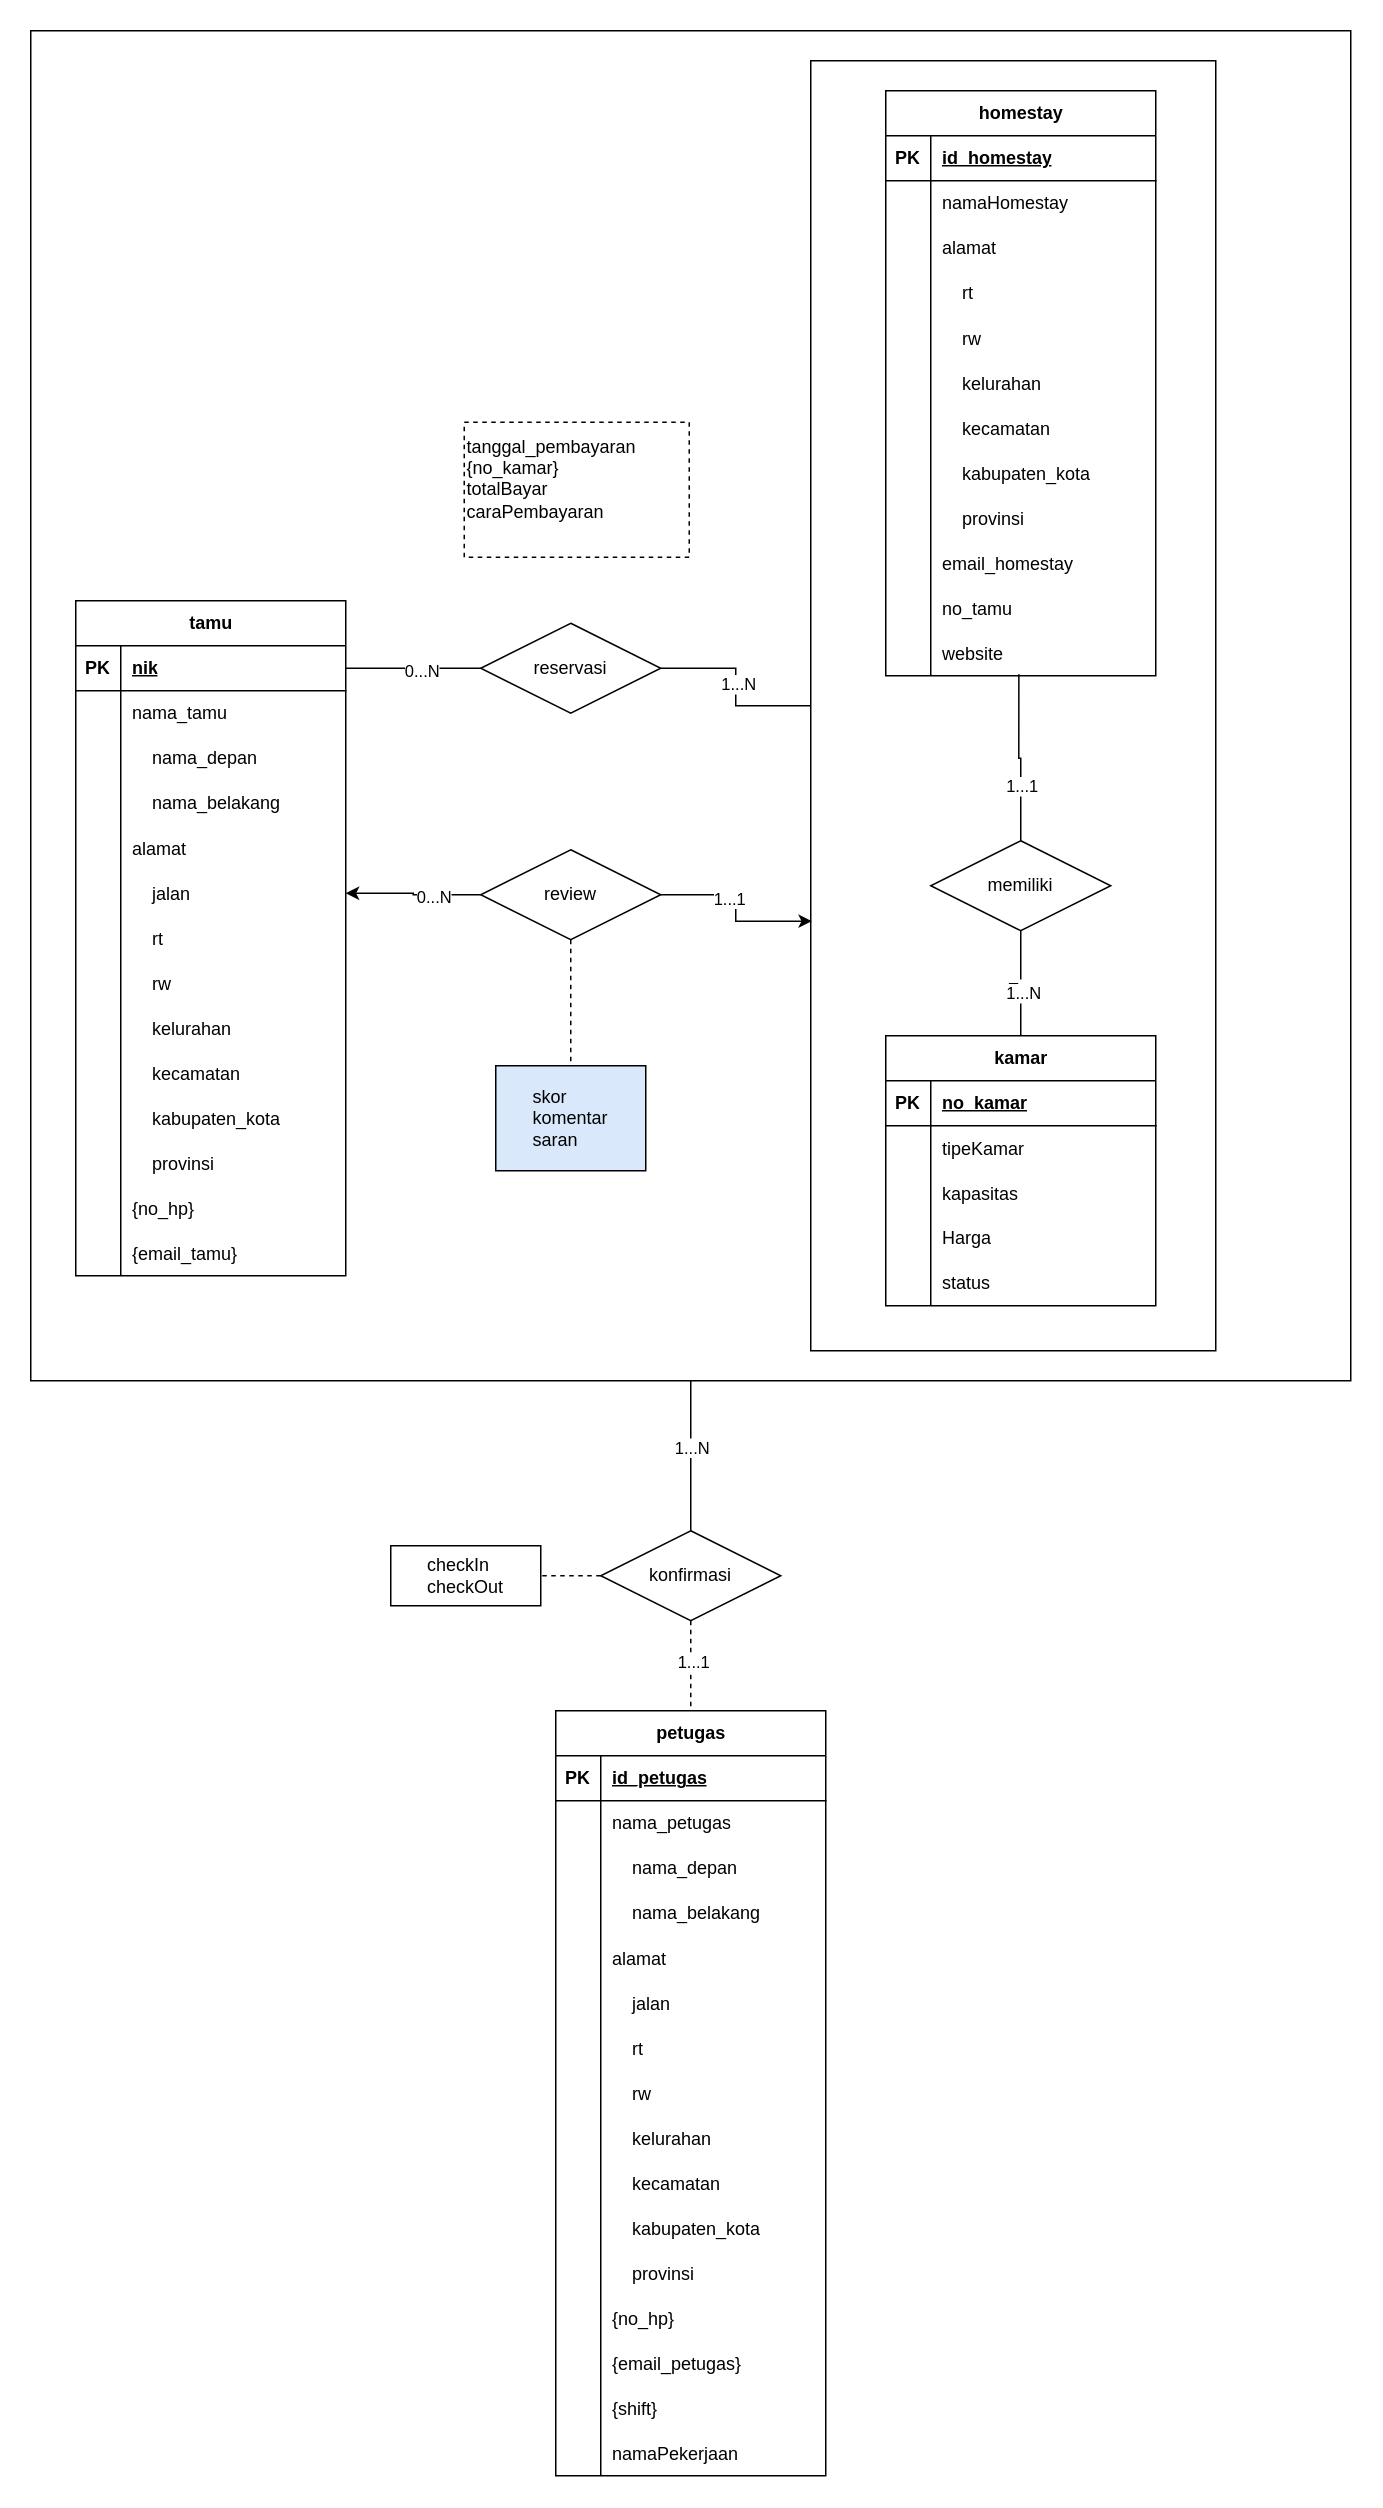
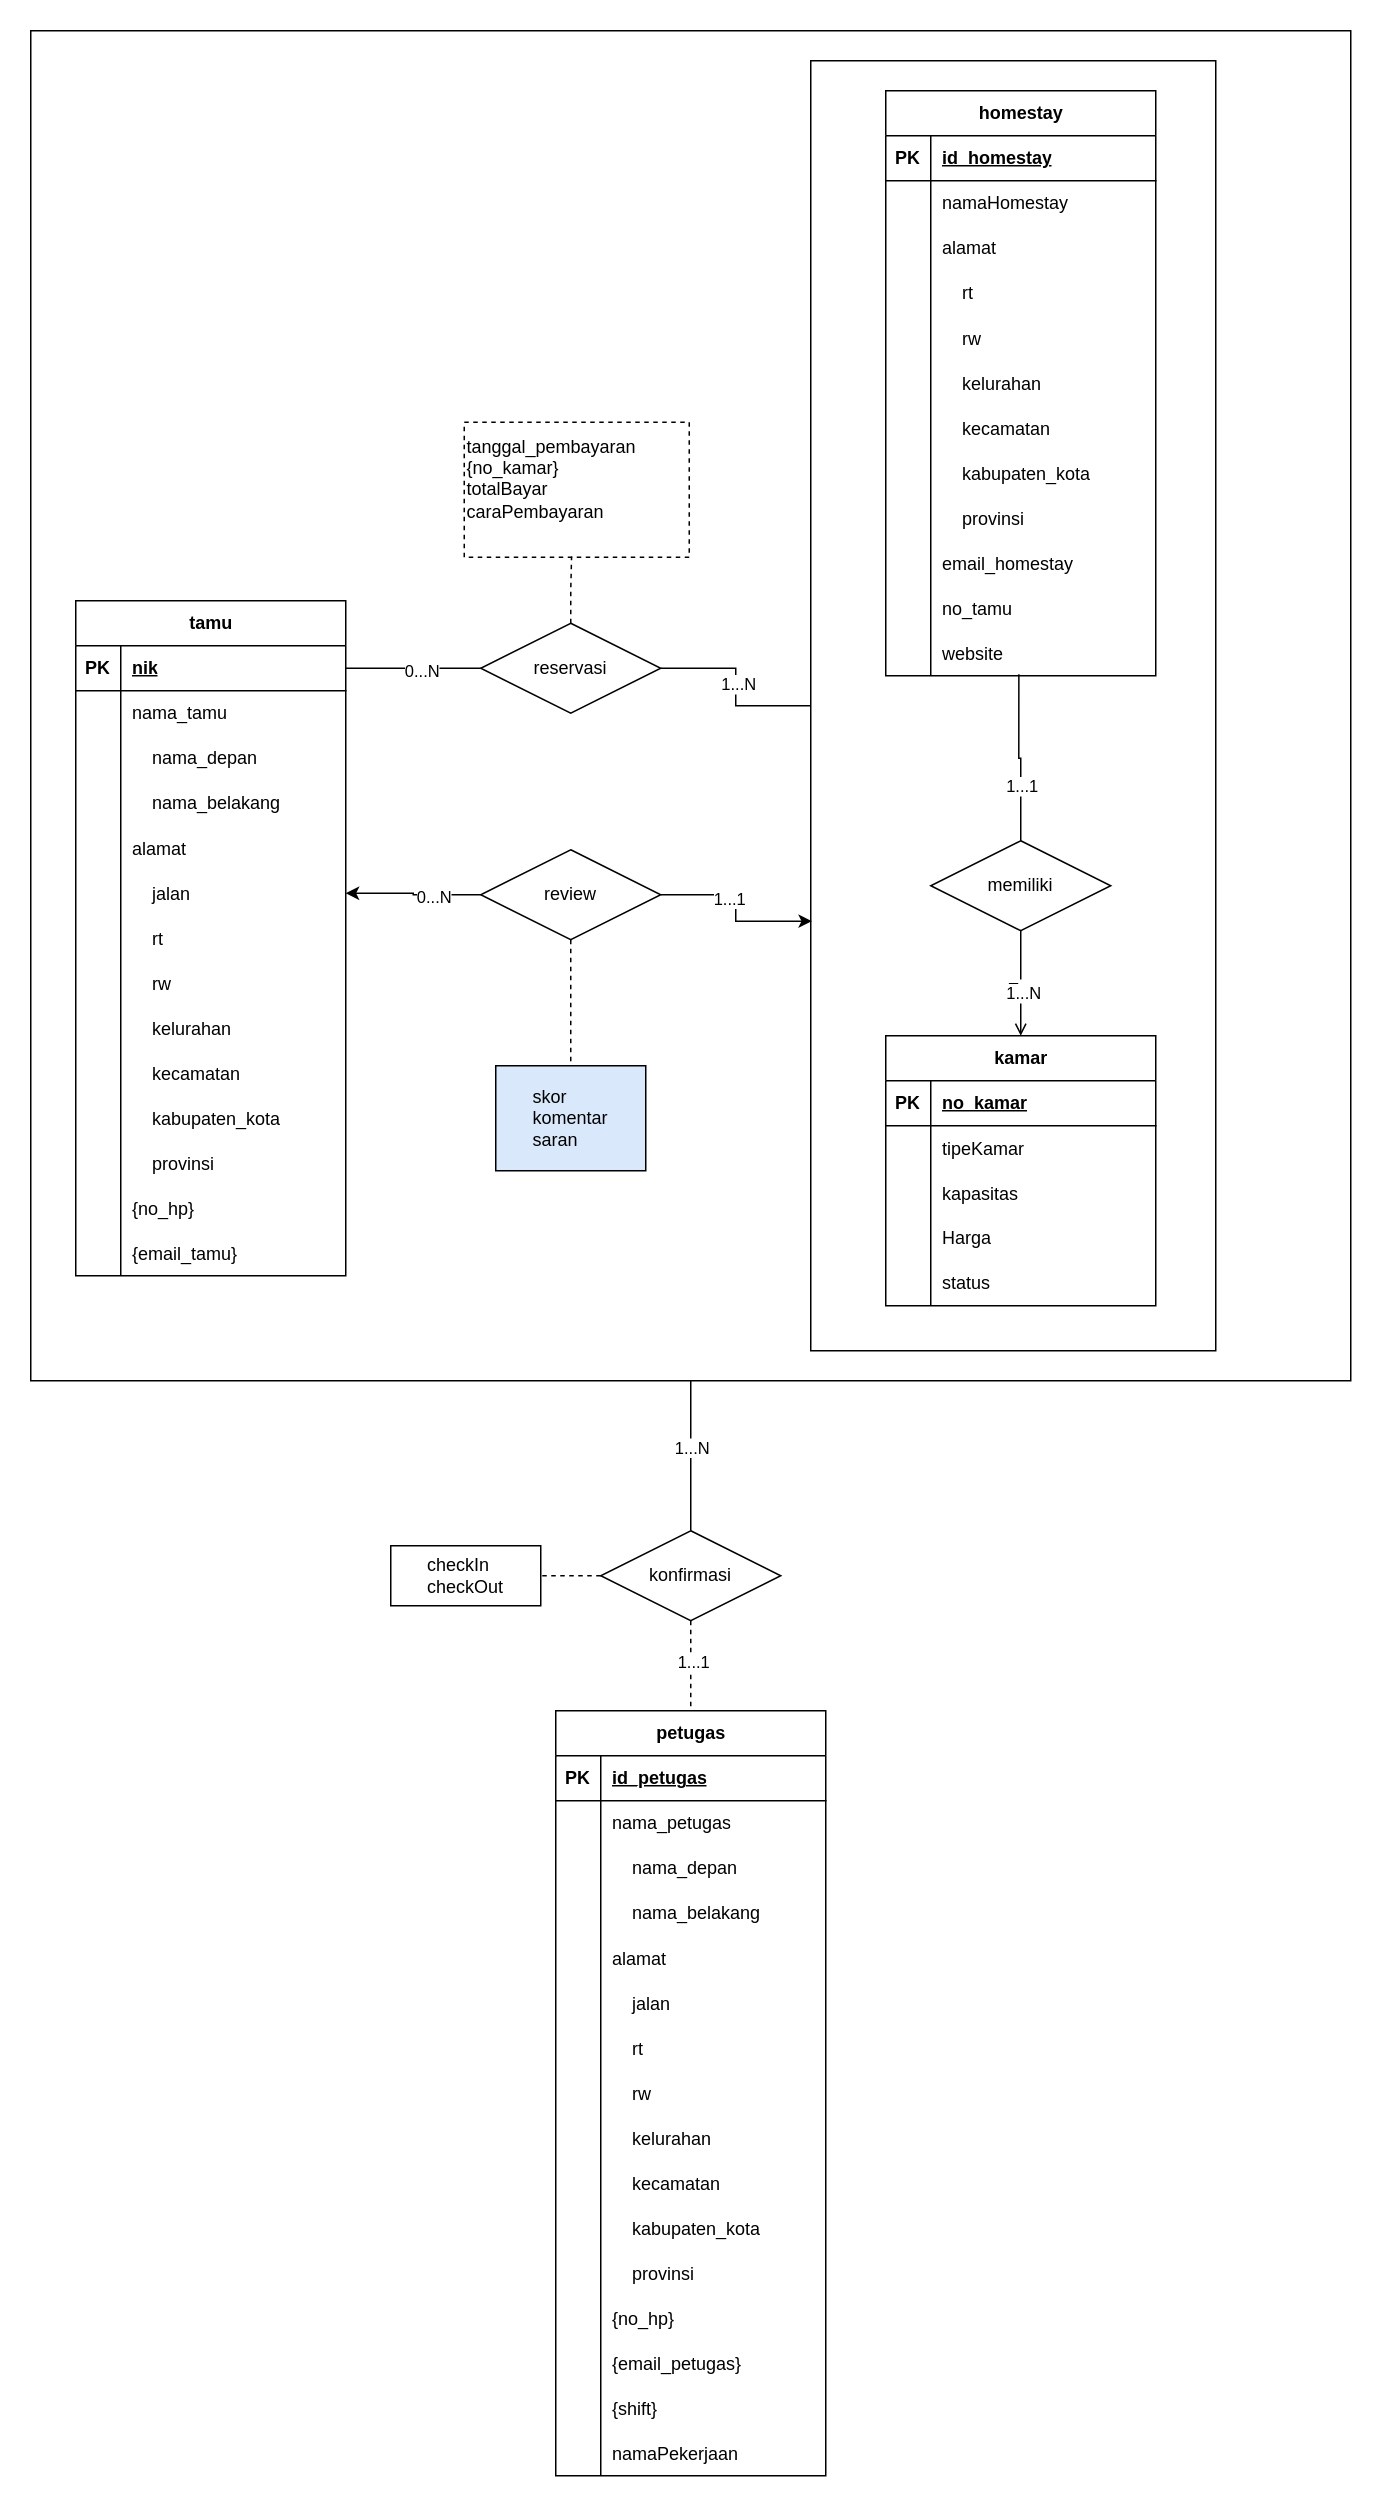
+ <mxCell id="119" style="edgeStyle=orthogonalEdgeStyle;rounded=0;orthogonalLoop=1;jettySize=auto;html=1;entryX=0.477;entryY=0.995;entryDx=0;entryDy=0;entryPerimeter=0;endArrow=none;endFill=0;dashed=1;" edge="1" parent="1" source="50" target="118"><mxGeometry relative="1" as="geometry" /></mxCell>
- <mxCell id="111" style="edgeStyle=orthogonalEdgeStyle;rounded=0;orthogonalLoop=1;jettySize=auto;html=1;endArrow=none;endFill=0;" edge="1" parent="1" source="114" target="58"><mxGeometry relative="1" as="geometry" /></mxCell>
+ <mxCell id="111" style="edgeStyle=orthogonalEdgeStyle;rounded=0;orthogonalLoop=1;jettySize=auto;html=1;endArrow=open;endFill=0;" edge="1" parent="1" source="114" target="58"><mxGeometry relative="1" as="geometry" /></mxCell>
